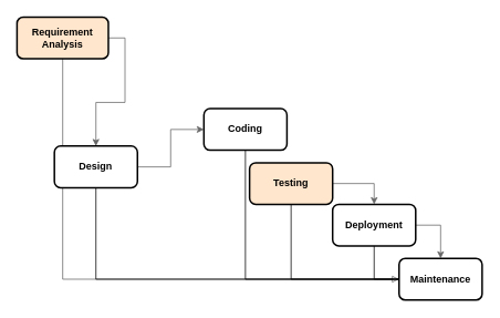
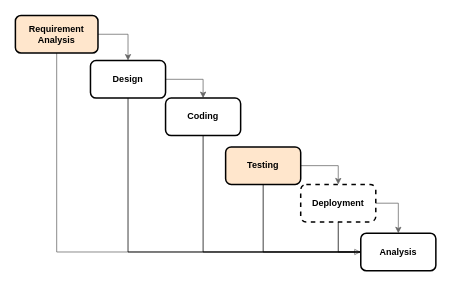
- <mxCell id="7" value="Coding" style="whiteSpace=wrap;strokeWidth=2;rounded=1;labelBackgroundColor=none;fontStyle=1" vertex="1" parent="1"><mxGeometry x="245" y="130" width="100" height="50" as="geometry" /></mxCell>
+ <mxCell id="7" value="Coding" style="whiteSpace=wrap;strokeWidth=2;rounded=1;labelBackgroundColor=none;fontStyle=1" vertex="1" parent="1"><mxGeometry x="220" y="130" width="100" height="50" as="geometry" /></mxCell>
- <mxCell id="6" value="Design" style="whiteSpace=wrap;strokeWidth=2;rounded=1;labelBackgroundColor=none;fontStyle=1" vertex="1" parent="1"><mxGeometry x="65" y="175" width="100" height="50" as="geometry" /></mxCell>
+ <mxCell id="6" value="Design" style="whiteSpace=wrap;strokeWidth=2;rounded=1;labelBackgroundColor=none;fontStyle=1" vertex="1" parent="1"><mxGeometry x="120" y="80" width="100" height="50" as="geometry" /></mxCell>
- <mxCell id="11" value="Deployment" style="whiteSpace=wrap;strokeWidth=2;rounded=1;labelBackgroundColor=none;fontStyle=1" vertex="1" parent="1"><mxGeometry x="400" y="245" width="100" height="50" as="geometry" /></mxCell>
+ <mxCell id="11" value="Deployment" style="whiteSpace=wrap;strokeWidth=2;rounded=1;labelBackgroundColor=none;fontStyle=1;dashed=1;" vertex="1" parent="1"><mxGeometry x="400" y="245" width="100" height="50" as="geometry" /></mxCell>
- <mxCell id="16" value="Maintenance" style="whiteSpace=wrap;strokeWidth=2;rounded=1;labelBackgroundColor=none;fontStyle=1" vertex="1" parent="1"><mxGeometry x="480" y="310" width="100" height="50" as="geometry" /></mxCell>
+ <mxCell id="16" value="Analysis" style="whiteSpace=wrap;strokeWidth=2;rounded=1;labelBackgroundColor=none;fontStyle=1" vertex="1" parent="1"><mxGeometry x="480" y="310" width="100" height="50" as="geometry" /></mxCell>
